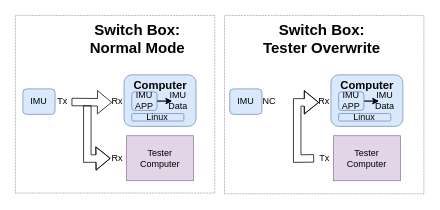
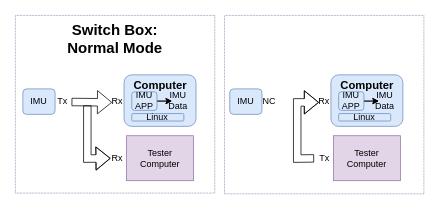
- <mxCell id="32" value="&lt;font style=&quot;font-size: 20px;&quot;&gt;&lt;b&gt;Switch Box: Normal Mode&lt;/b&gt;&lt;/font&gt;" style="text;html=1;align=center;verticalAlign=middle;whiteSpace=wrap;rounded=0;" vertex="1" parent="1"><mxGeometry x="96" y="36" width="174" height="30" as="geometry" /></mxCell>
+ <mxCell id="32" value="&lt;font style=&quot;font-size: 20px;&quot;&gt;&lt;b&gt;Switch Box: Normal Mode&lt;/b&gt;&lt;/font&gt;" style="text;html=1;align=center;verticalAlign=middle;whiteSpace=wrap;rounded=0;" vertex="1" parent="1"><mxGeometry x="66" y="36" width="174" height="30" as="geometry" /></mxCell>
- <mxCell id="33" value="&lt;font style=&quot;font-size: 20px;&quot;&gt;&lt;b&gt;Switch Box: Tester Overwrite&lt;/b&gt;&lt;/font&gt;" style="text;html=1;align=center;verticalAlign=middle;whiteSpace=wrap;rounded=0;" vertex="1" parent="1"><mxGeometry x="342" y="36" width="174" height="30" as="geometry" /></mxCell>
